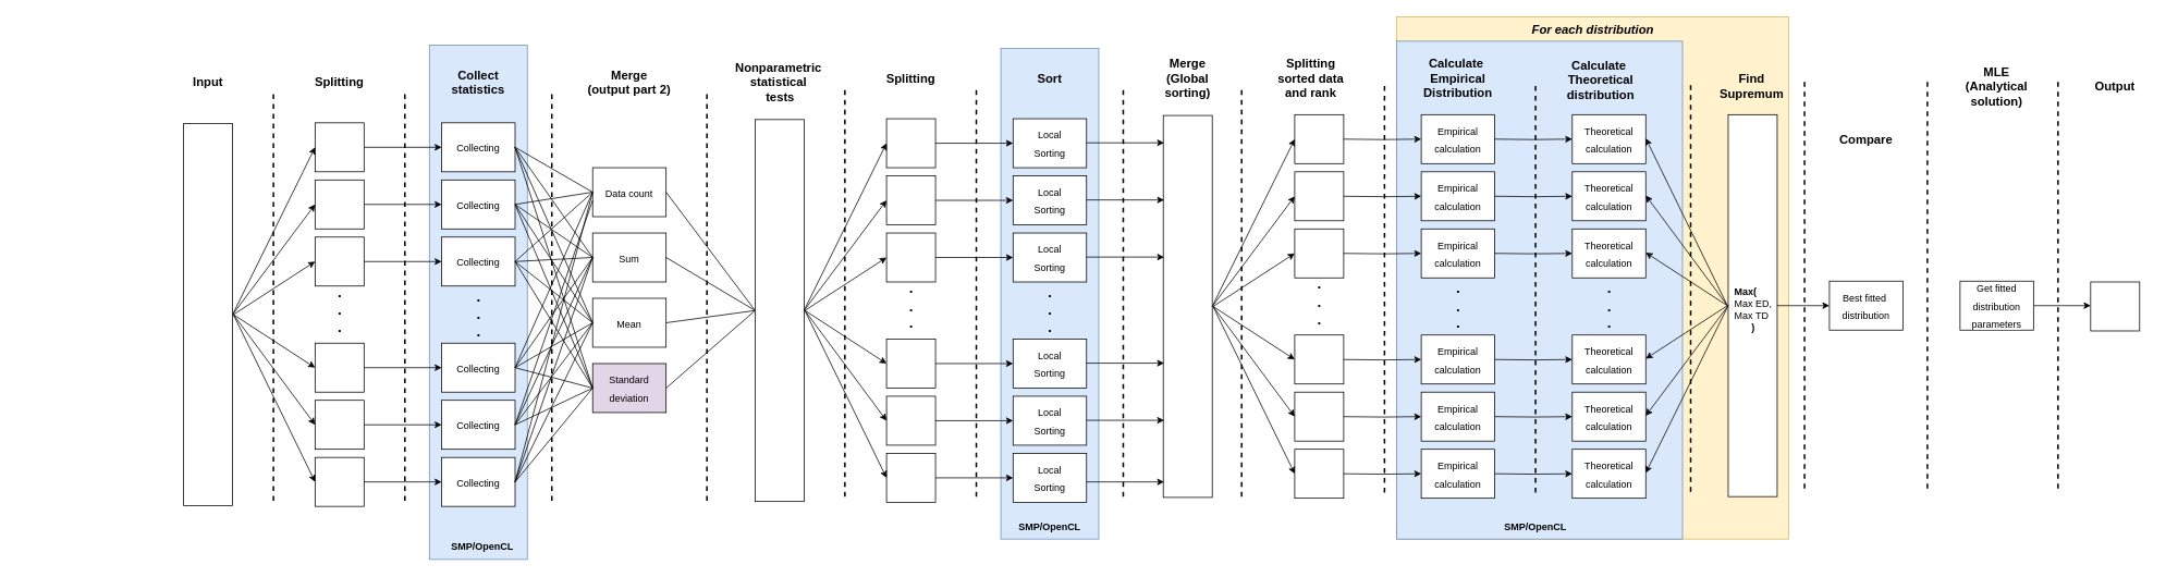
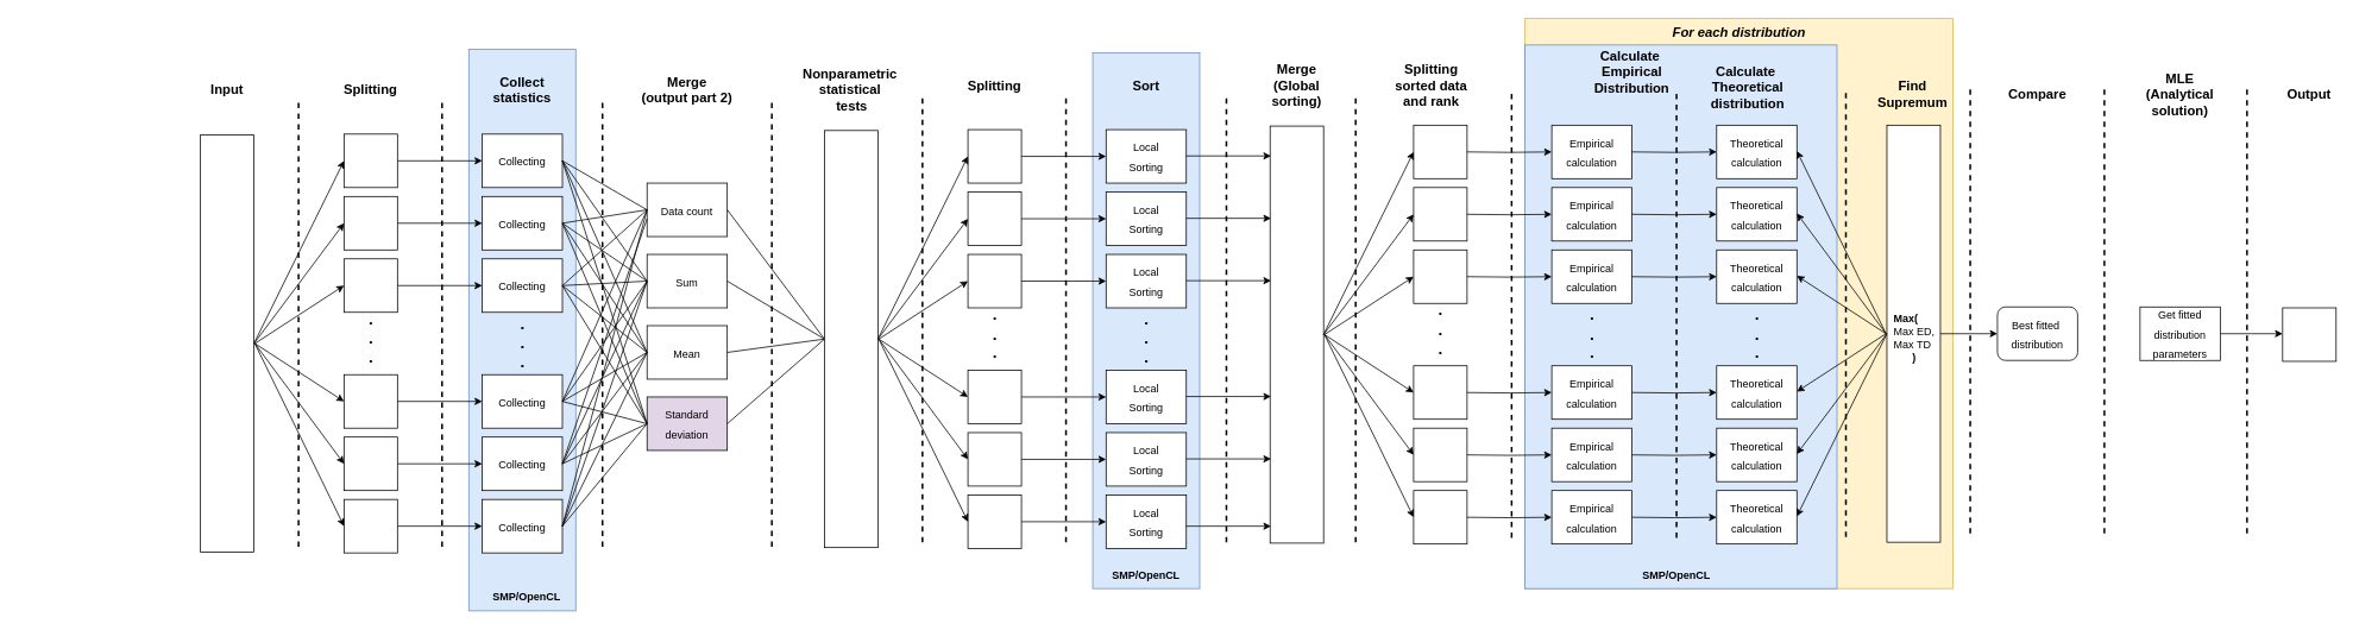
- <mxCell id="138" value="&lt;font style=&quot;font-size: 15px;&quot;&gt;&lt;b&gt;Calculate&amp;nbsp;&lt;br&gt;&lt;/b&gt;&lt;/font&gt;&lt;span style=&quot;background-color: initial;&quot;&gt;&lt;span style=&quot;font-size: 15px;&quot;&gt;&lt;b&gt;Empirical &lt;/b&gt;&lt;/span&gt;&lt;b style=&quot;font-size: 15px;&quot;&gt;Distribution&lt;/b&gt;&lt;br&gt;&lt;/span&gt;" style="text;html=1;strokeColor=none;fillColor=none;align=center;verticalAlign=middle;whiteSpace=wrap;rounded=0;" vertex="1" parent="1"><mxGeometry x="1730" y="80" width="110" height="30" as="geometry" /></mxCell>
+ <mxCell id="138" value="&lt;font style=&quot;font-size: 15px;&quot;&gt;&lt;b&gt;Calculate&amp;nbsp;&lt;br&gt;&lt;/b&gt;&lt;/font&gt;&lt;span style=&quot;background-color: initial;&quot;&gt;&lt;span style=&quot;font-size: 15px;&quot;&gt;&lt;b&gt;Empirical &lt;/b&gt;&lt;/span&gt;&lt;b style=&quot;font-size: 15px;&quot;&gt;Distribution&lt;/b&gt;&lt;br&gt;&lt;/span&gt;" style="text;html=1;strokeColor=none;fillColor=none;align=center;verticalAlign=middle;whiteSpace=wrap;rounded=0;" vertex="1" parent="1"><mxGeometry x="1775" y="65" width="110" height="30" as="geometry" /></mxCell>
- <mxCell id="167" value="&lt;span style=&quot;font-size: 15px;&quot;&gt;&lt;b&gt;Compare&lt;/b&gt;&lt;/span&gt;" style="text;html=1;strokeColor=none;fillColor=none;align=center;verticalAlign=middle;whiteSpace=wrap;rounded=0;" vertex="1" parent="1"><mxGeometry x="2230" y="155" width="110" height="30" as="geometry" /></mxCell>
+ <mxCell id="167" value="&lt;span style=&quot;font-size: 15px;&quot;&gt;&lt;b&gt;Compare&lt;/b&gt;&lt;/span&gt;" style="text;html=1;strokeColor=none;fillColor=none;align=center;verticalAlign=middle;whiteSpace=wrap;rounded=0;" vertex="1" parent="1"><mxGeometry x="2230" y="90" width="110" height="30" as="geometry" /></mxCell>
- <mxCell id="168" value="&lt;span style=&quot;font-size: 12px;&quot;&gt;Best fitted&amp;nbsp;&lt;br&gt;distribution&lt;/span&gt;" style="rounded=0;whiteSpace=wrap;html=1;fontSize=18;" vertex="1" parent="1"><mxGeometry x="2240" y="344" width="90" height="60" as="geometry" /></mxCell>
+ <mxCell id="168" value="&lt;span style=&quot;font-size: 12px;&quot;&gt;Best fitted&amp;nbsp;&lt;br&gt;distribution&lt;/span&gt;" style="whiteSpace=wrap;html=1;fontSize=18;rounded=1;" vertex="1" parent="1"><mxGeometry x="2240" y="344" width="90" height="60" as="geometry" /></mxCell>
